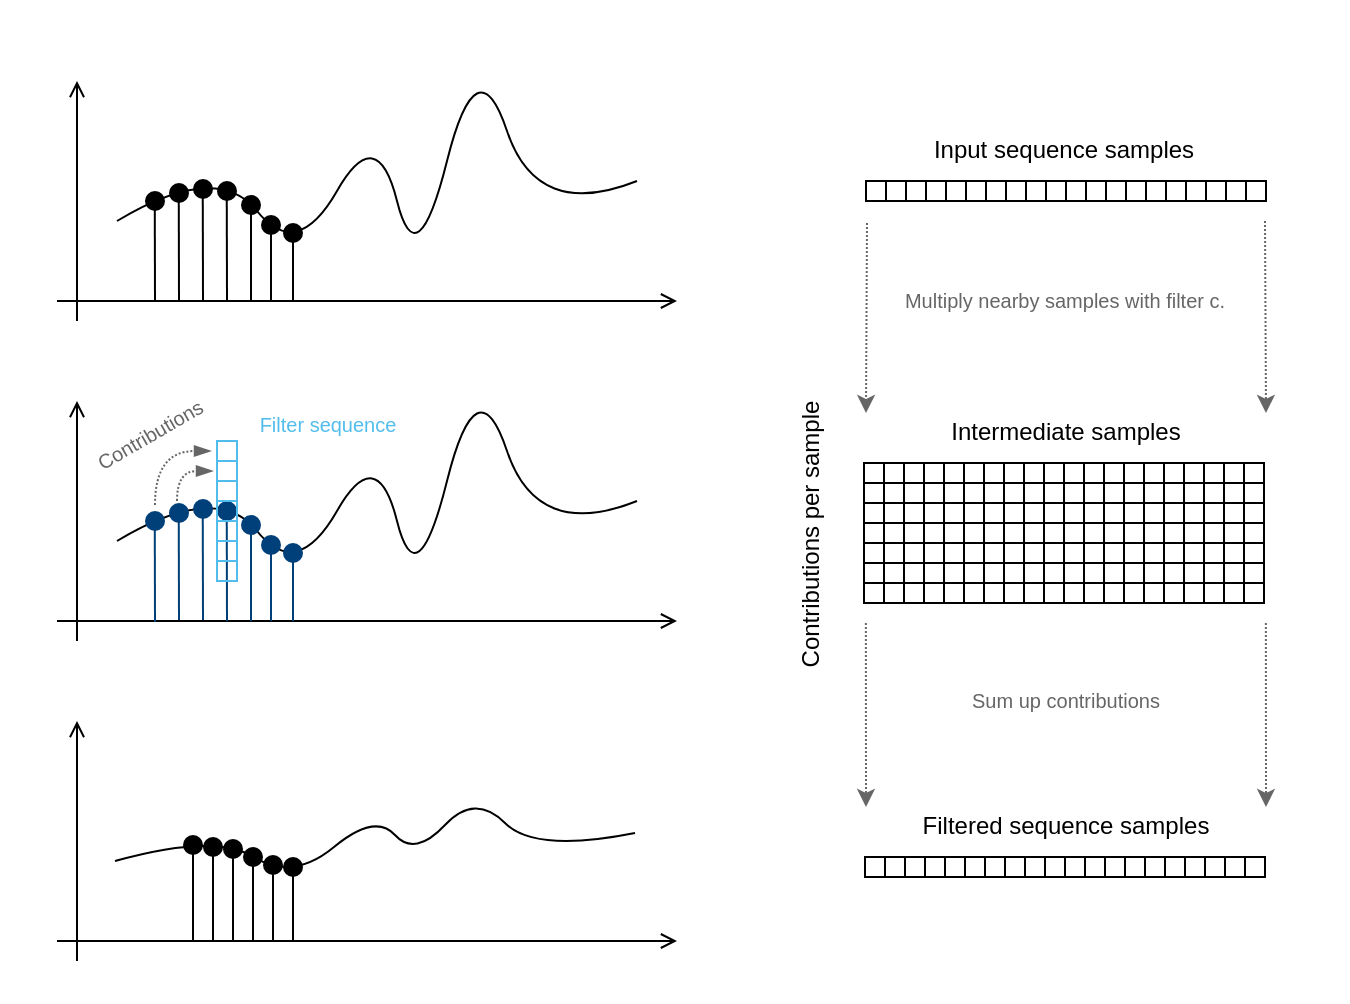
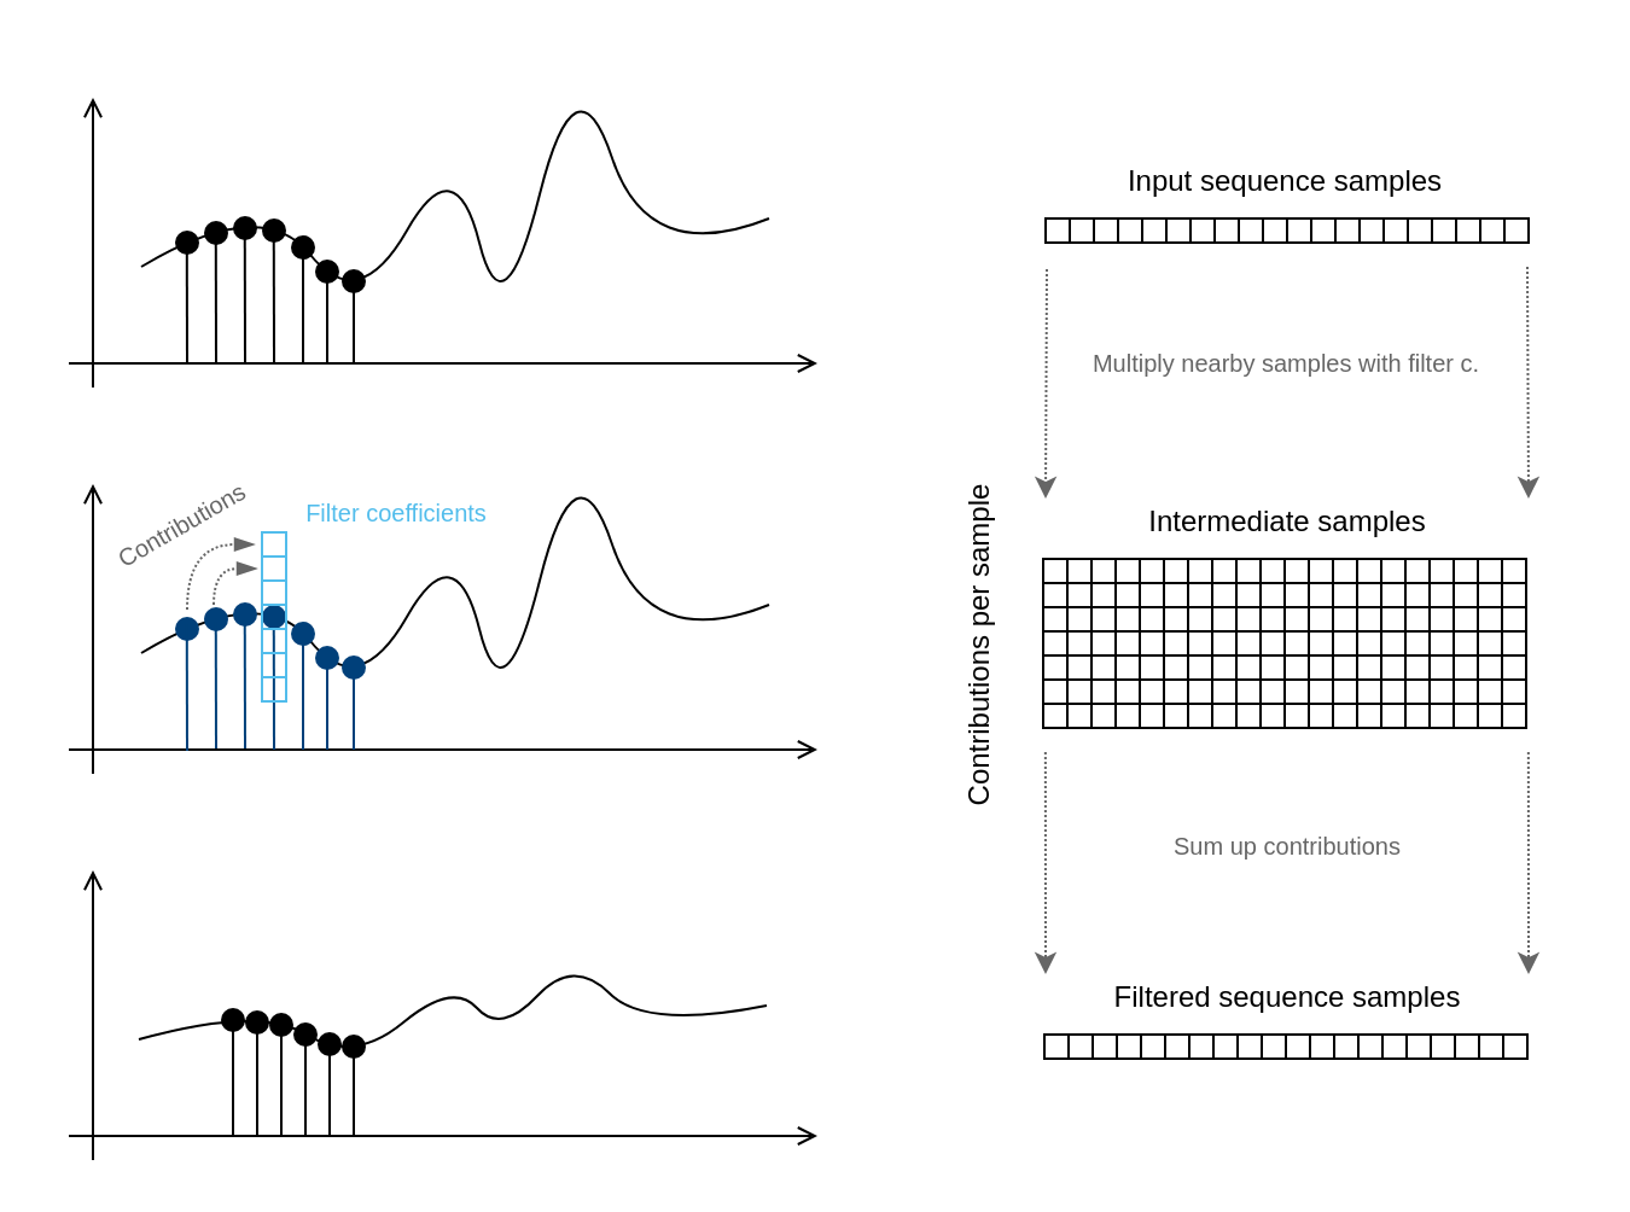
- <mxCell id="247" value="&lt;font style=&quot;font-size: 10px&quot;&gt;Filter sequence&lt;/font&gt;" style="text;html=1;strokeColor=none;fillColor=none;align=center;verticalAlign=middle;whiteSpace=wrap;rounded=0;fontColor=#52BDEC;" vertex="1" parent="1"><mxGeometry x="109" y="202" width="110" height="20" as="geometry" /></mxCell>
+ <mxCell id="247" value="&lt;font style=&quot;font-size: 10px&quot;&gt;Filter coefficients&lt;/font&gt;" style="text;html=1;strokeColor=none;fillColor=none;align=center;verticalAlign=middle;whiteSpace=wrap;rounded=0;fontColor=#52BDEC;" vertex="1" parent="1"><mxGeometry x="109" y="202" width="110" height="20" as="geometry" /></mxCell>
